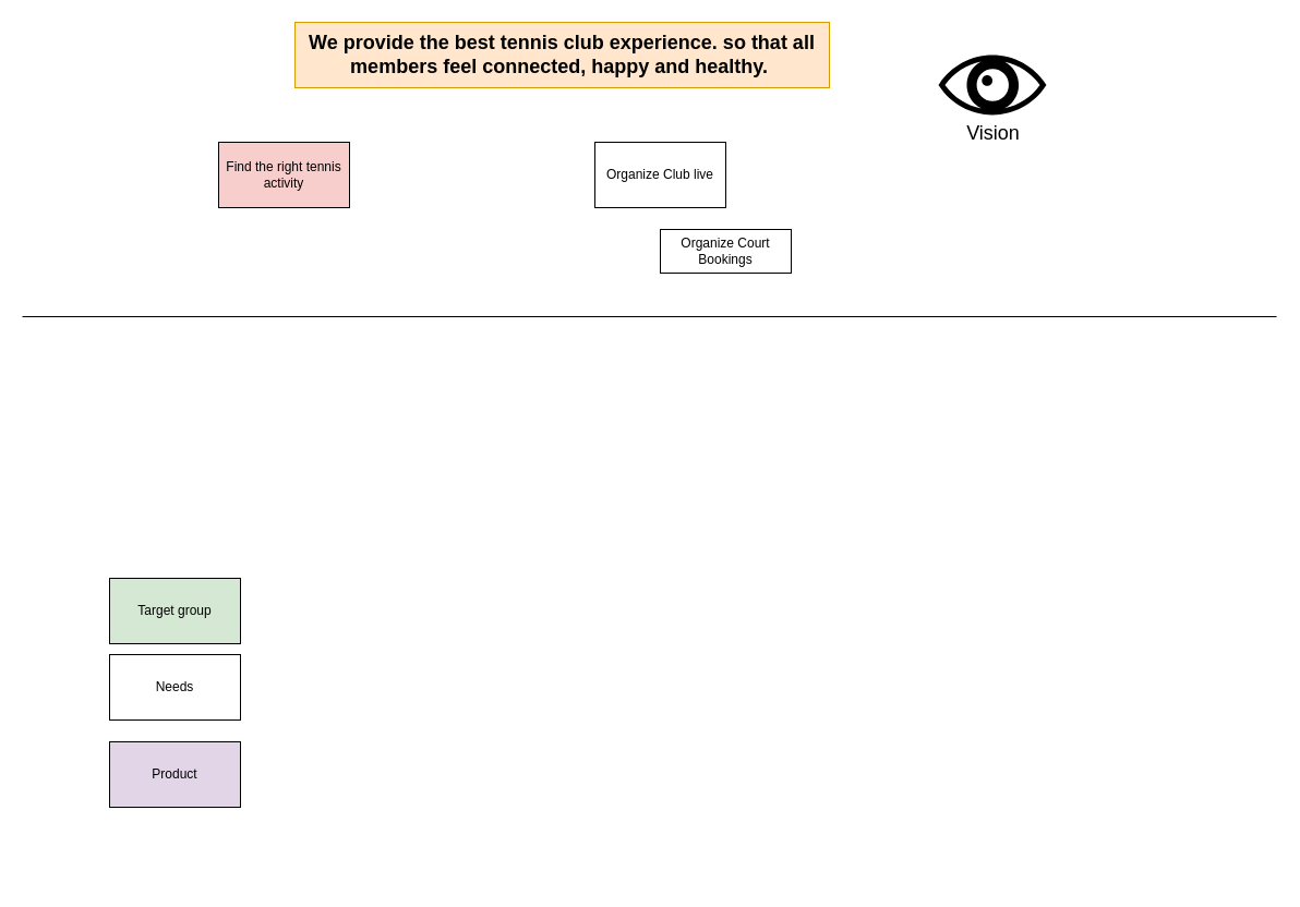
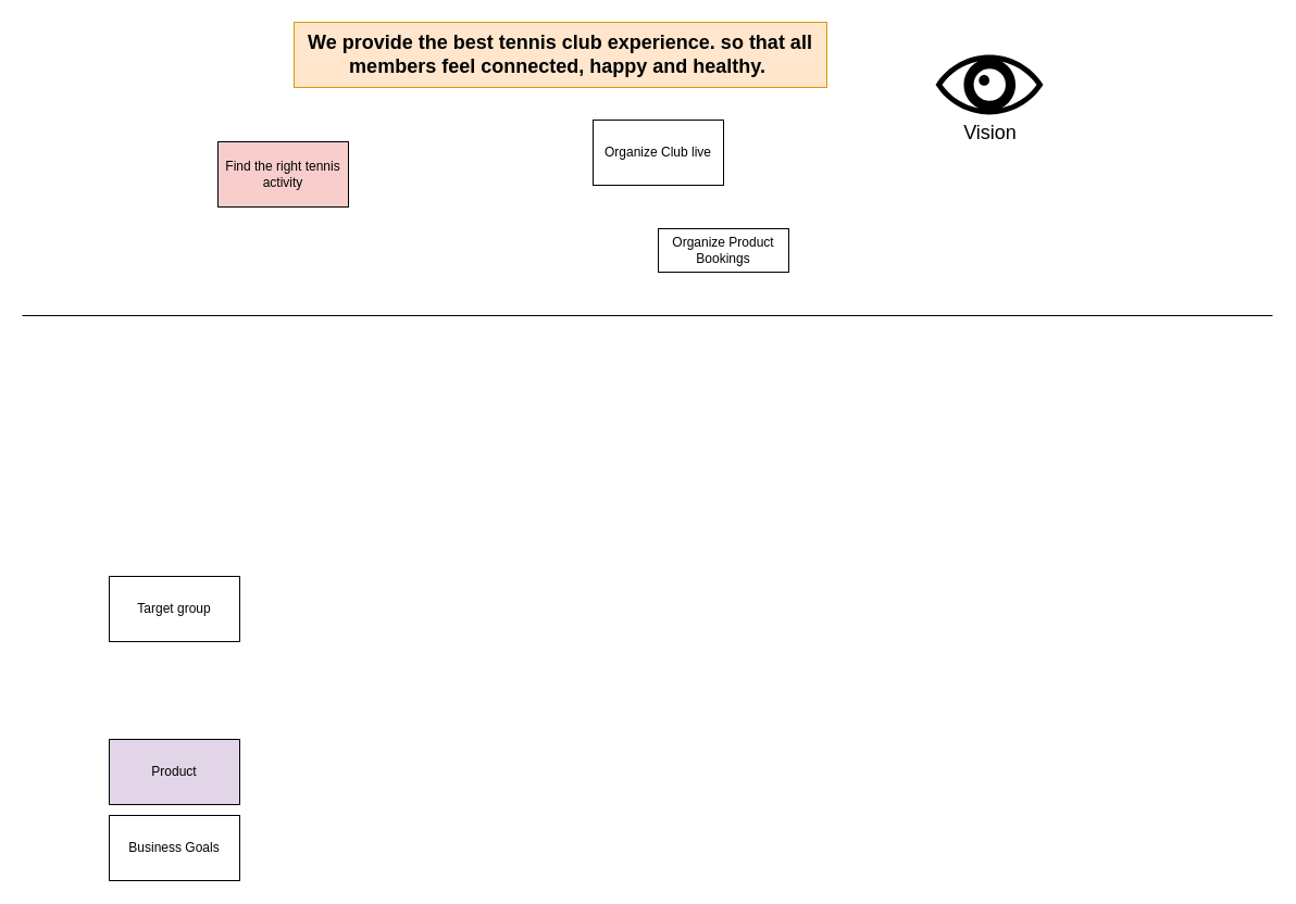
- <mxCell id="3" value="Organize Club live" style="rounded=0;whiteSpace=wrap;html=1;" vertex="1" parent="1"><mxGeometry x="545" y="130" width="120" height="60" as="geometry" /></mxCell>
+ <mxCell id="3" value="Organize Club live" style="rounded=0;whiteSpace=wrap;html=1;" vertex="1" parent="1"><mxGeometry x="545" y="110" width="120" height="60" as="geometry" /></mxCell>
- <mxCell id="4" value="Organize Court Bookings" style="rounded=0;whiteSpace=wrap;html=1;" vertex="1" parent="1"><mxGeometry x="605" y="210" width="120" height="40" as="geometry" /></mxCell>
+ <mxCell id="4" value="Organize Product Bookings" style="rounded=0;whiteSpace=wrap;html=1;" vertex="1" parent="1"><mxGeometry x="605" y="210" width="120" height="40" as="geometry" /></mxCell>
- <mxCell id="6" value="Target group" style="rounded=0;whiteSpace=wrap;html=1;fontColor=#000000;fillColor=#d5e8d4;" vertex="1" parent="1"><mxGeometry x="100" y="530" width="120" height="60" as="geometry" /></mxCell>
+ <mxCell id="6" value="Target group" style="rounded=0;whiteSpace=wrap;html=1;fontColor=#000000;" vertex="1" parent="1"><mxGeometry x="100" y="530" width="120" height="60" as="geometry" /></mxCell>
- <mxCell id="7" value="Needs" style="rounded=0;whiteSpace=wrap;html=1;fontColor=#000000;" vertex="1" parent="1"><mxGeometry x="100" y="600" width="120" height="60" as="geometry" /></mxCell>
+ <mxCell id="9" value="Business Goals" style="rounded=0;whiteSpace=wrap;html=1;fontColor=#000000;" vertex="1" parent="1"><mxGeometry x="100" y="750" width="120" height="60" as="geometry" /></mxCell>
